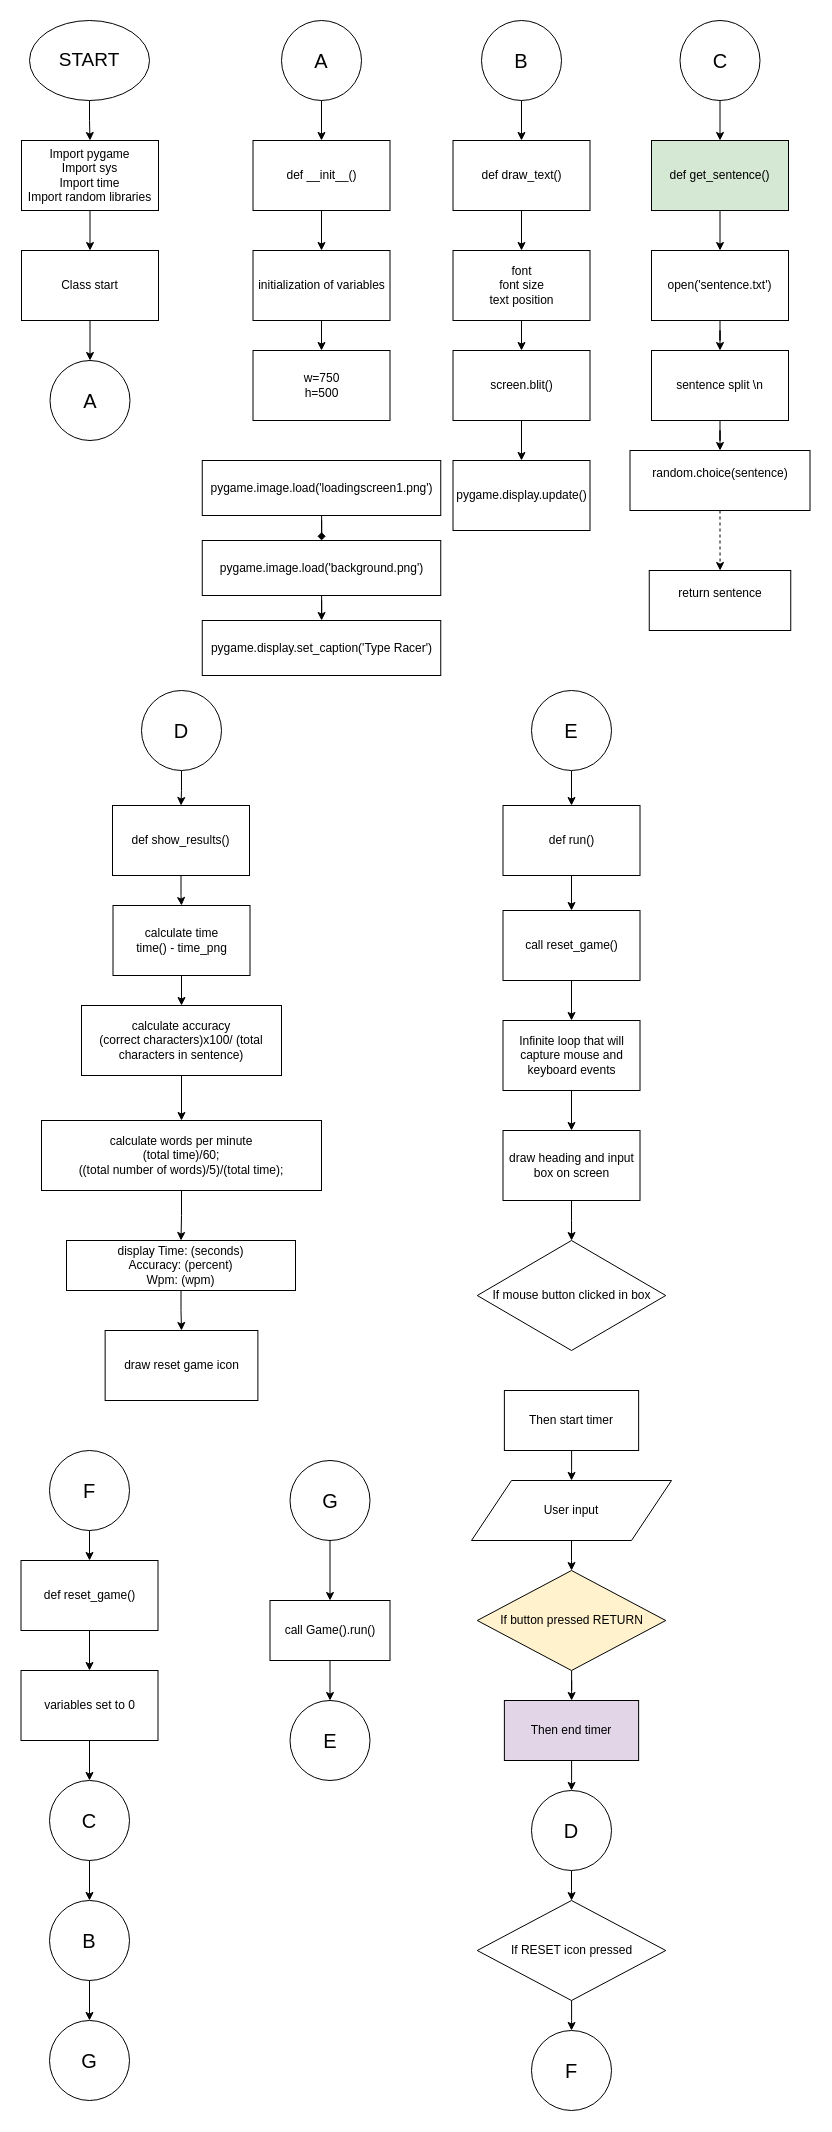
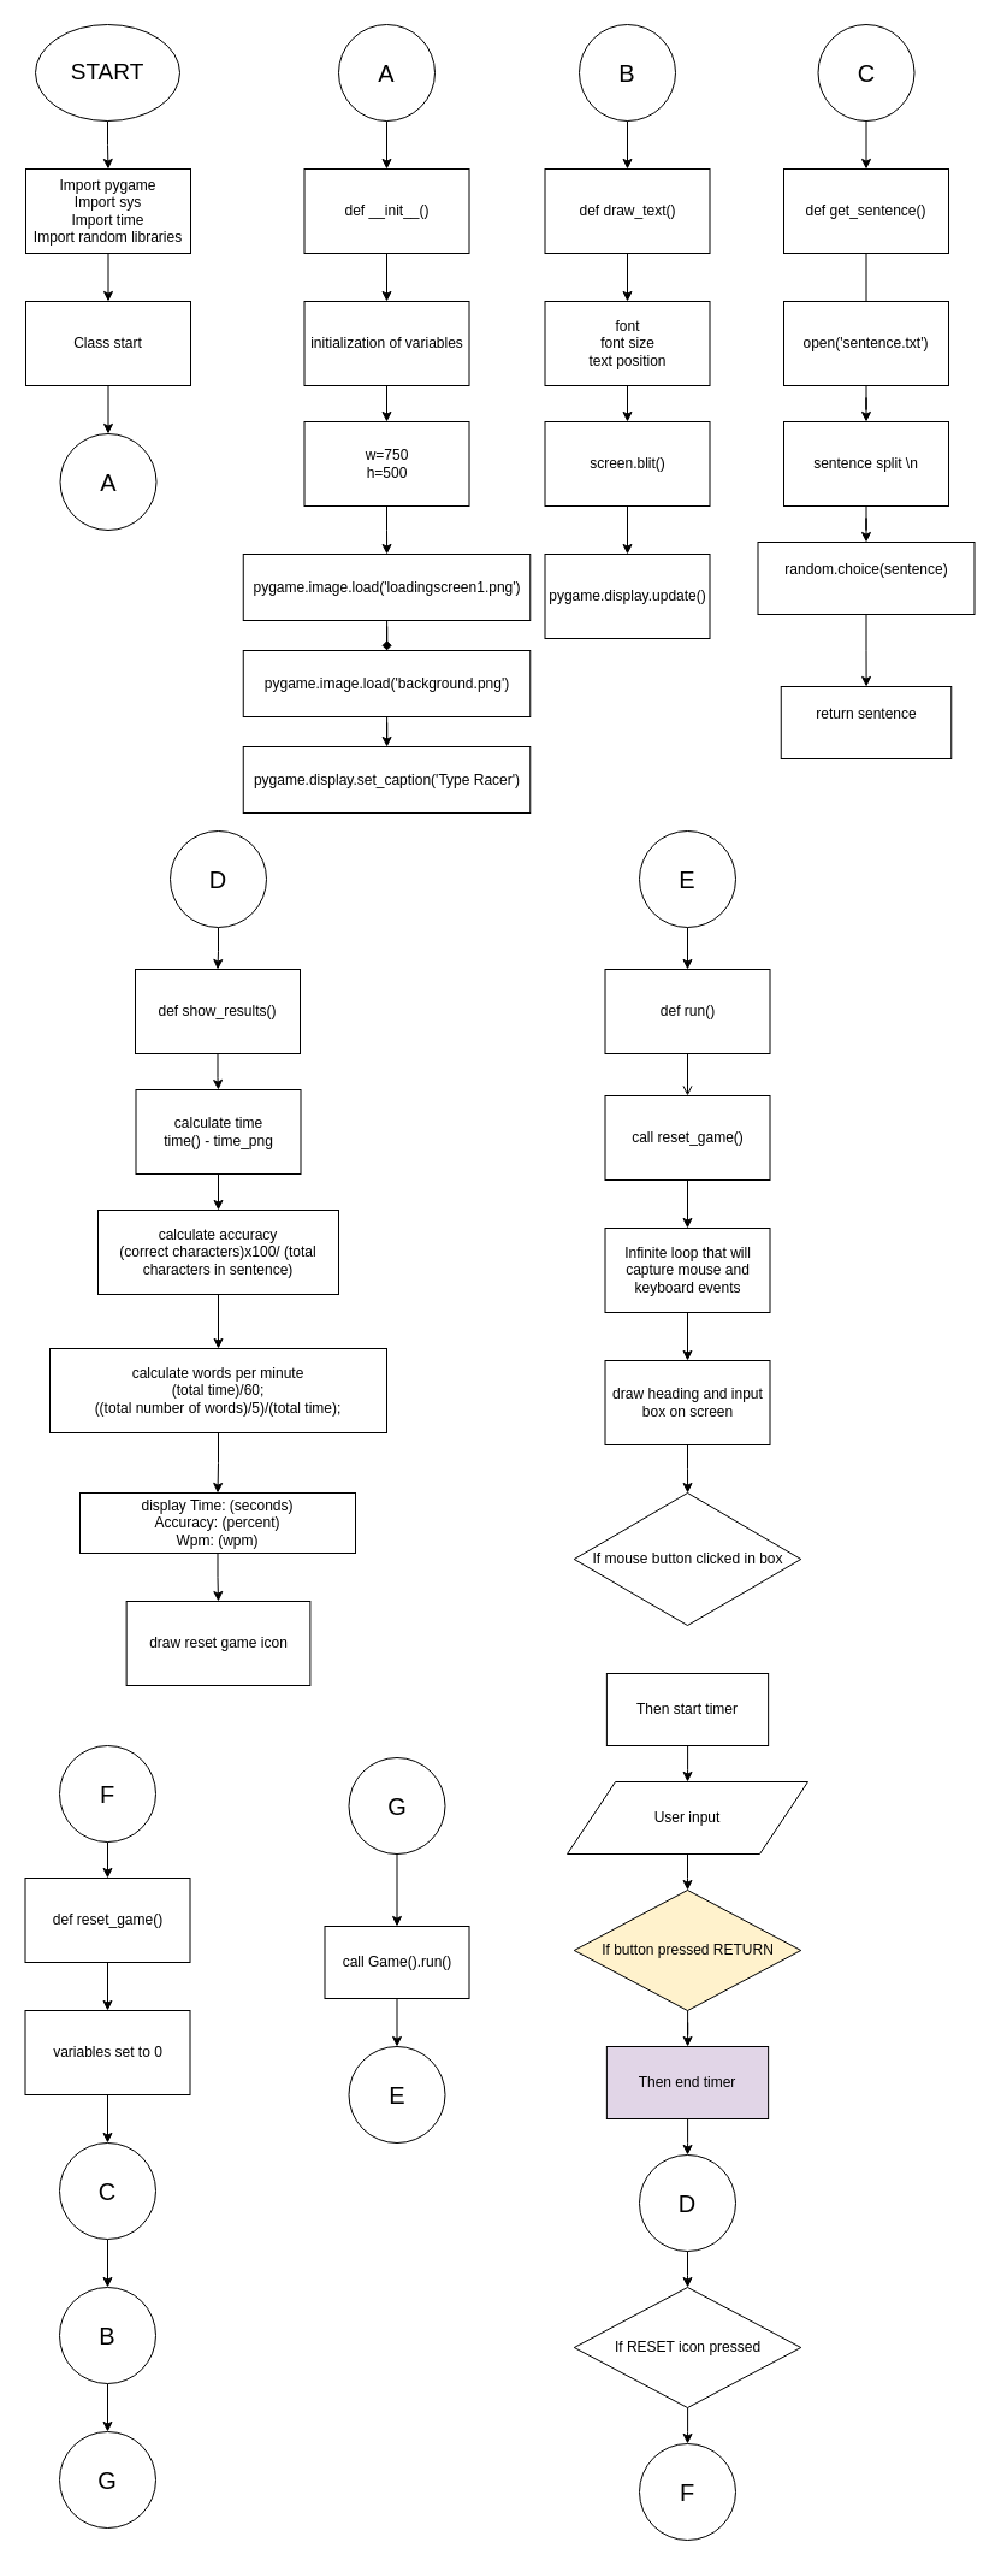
- <mxCell id="34" value="def get_sentence()" style="rounded=0;whiteSpace=wrap;html=1;fillColor=#d5e8d4;" vertex="1" parent="1"><mxGeometry x="651" y="140" width="137" height="70" as="geometry" /></mxCell>
+ <mxCell id="34" value="def get_sentence()" style="rounded=0;whiteSpace=wrap;html=1;" vertex="1" parent="1"><mxGeometry x="651" y="140" width="137" height="70" as="geometry" /></mxCell>
- <mxCell id="33" value="" style="edgeStyle=orthogonalEdgeStyle;rounded=0;orthogonalLoop=1;jettySize=auto;html=1;" edge="1" parent="1" source="34" target="36"><mxGeometry relative="1" as="geometry" /></mxCell>
+ <mxCell id="33" value="" style="edgeStyle=orthogonalEdgeStyle;rounded=0;orthogonalLoop=1;jettySize=auto;html=1;endArrow=none;" edge="1" parent="1" source="34" target="36"><mxGeometry relative="1" as="geometry" /></mxCell>
+ <mxCell id="15" value="" style="edgeStyle=orthogonalEdgeStyle;rounded=0;orthogonalLoop=1;jettySize=auto;html=1;" edge="1" parent="1" source="16" target="18"><mxGeometry relative="1" as="geometry" /></mxCell>
- <mxCell id="39" value="" style="edgeStyle=orthogonalEdgeStyle;rounded=0;orthogonalLoop=1;jettySize=auto;html=1;dashed=1;" edge="1" parent="1" source="40" target="41"><mxGeometry relative="1" as="geometry" /></mxCell>
+ <mxCell id="39" value="" style="edgeStyle=orthogonalEdgeStyle;rounded=0;orthogonalLoop=1;jettySize=auto;html=1;" edge="1" parent="1" source="40" target="41"><mxGeometry relative="1" as="geometry" /></mxCell>
- <mxCell id="54" value="" style="edgeStyle=orthogonalEdgeStyle;rounded=0;orthogonalLoop=1;jettySize=auto;html=1;" edge="1" parent="1" source="55" target="57"><mxGeometry relative="1" as="geometry" /></mxCell>
+ <mxCell id="54" value="" style="edgeStyle=orthogonalEdgeStyle;rounded=0;orthogonalLoop=1;jettySize=auto;html=1;endArrow=open;" edge="1" parent="1" source="55" target="57"><mxGeometry relative="1" as="geometry" /></mxCell>
